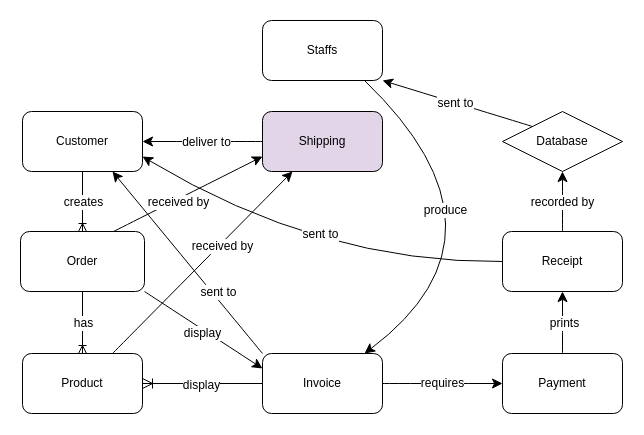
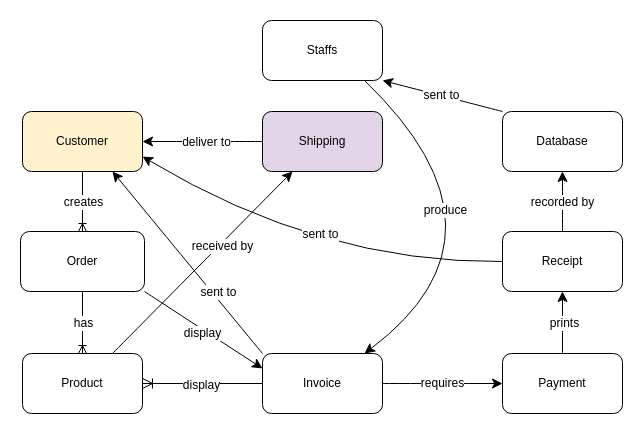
- <mxCell id="2" value="Customer" style="rounded=1;whiteSpace=wrap;html=1;" parent="1" vertex="1"><mxGeometry x="22" y="111" width="120" height="60" as="geometry" /></mxCell>
+ <mxCell id="2" value="Customer" style="rounded=1;whiteSpace=wrap;html=1;fillColor=#fff2cc;" parent="1" vertex="1"><mxGeometry x="22" y="111" width="120" height="60" as="geometry" /></mxCell>
- <mxCell id="25" value="Database" style="rhombus;whiteSpace=wrap;html=1;" parent="1" vertex="1"><mxGeometry x="502" y="111" width="120" height="60" as="geometry" /></mxCell>
+ <mxCell id="25" value="Database" style="rounded=1;whiteSpace=wrap;html=1;" parent="1" vertex="1"><mxGeometry x="502" y="111" width="120" height="60" as="geometry" /></mxCell>
- <mxCell id="35" value="" style="endArrow=classic;html=1;rounded=0;fontSize=12;startSize=8;endSize=8;curved=1;exitX=0.75;exitY=0;exitDx=0;exitDy=0;entryX=0;entryY=0.75;entryDx=0;entryDy=0;" parent="1" source="3" target="32" edge="1"><mxGeometry width="50" height="50" relative="1" as="geometry"><mxPoint x="159" y="224" as="sourcePoint" /><mxPoint x="209" y="174" as="targetPoint" /></mxGeometry></mxCell>
- <mxCell id="36" value="received by" style="edgeLabel;html=1;align=center;verticalAlign=middle;resizable=0;points=[];fontSize=12;" parent="35" vertex="1" connectable="0"><mxGeometry x="-0.276" y="-2" relative="1" as="geometry"><mxPoint x="10" y="-4" as="offset" /></mxGeometry></mxCell>
